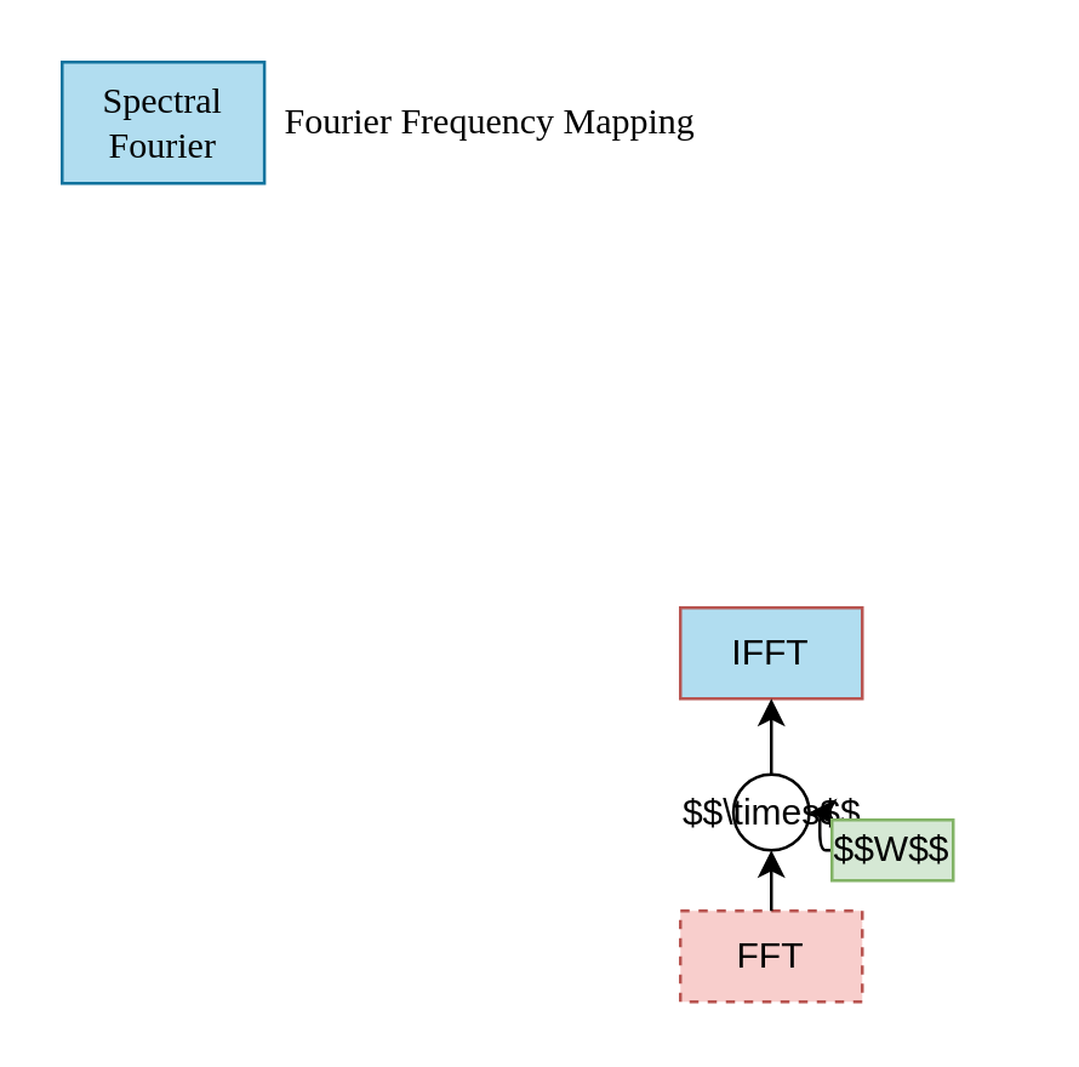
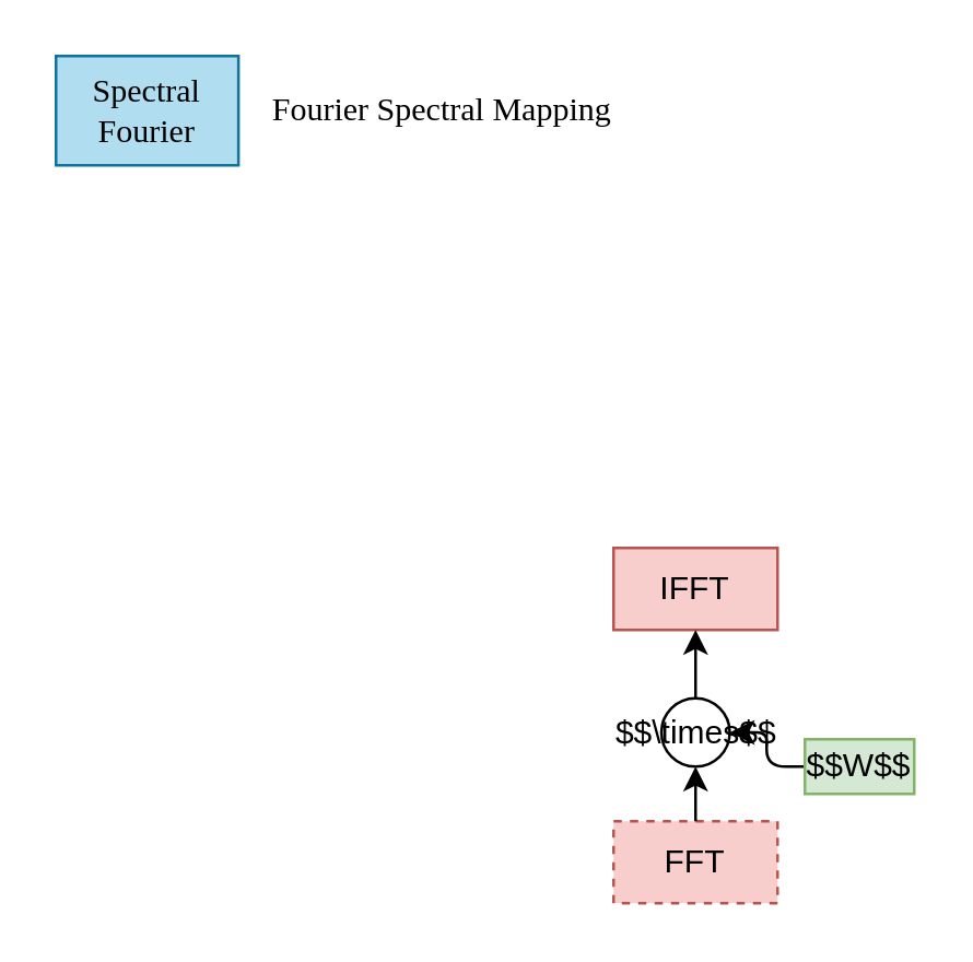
- <mxCell id="12" value="Fourier Frequency Mapping" style="text;html=1;align=center;verticalAlign=middle;resizable=0;points=[];autosize=1;strokeColor=none;fillColor=none;fontFamily=Times New Roman;fontColor=#000000;" parent="10" vertex="1"><mxGeometry x="61" y="5" width="160" height="30" as="geometry" /></mxCell>
+ <mxCell id="12" value="Fourier Spectral Mapping" style="text;html=1;align=center;verticalAlign=middle;resizable=0;points=[];autosize=1;strokeColor=none;fillColor=none;fontFamily=Times New Roman;fontColor=#000000;" parent="10" vertex="1"><mxGeometry x="61" y="5" width="160" height="30" as="geometry" /></mxCell>
- <mxCell id="3" value="IFFT" style="whiteSpace=wrap;html=1;fillColor=#b1ddf0;strokeColor=#b85450;" parent="2" vertex="1"><mxGeometry width="60" height="30" as="geometry" /></mxCell>
+ <mxCell id="3" value="IFFT" style="whiteSpace=wrap;html=1;fillColor=#f8cecc;strokeColor=#b85450;" parent="2" vertex="1"><mxGeometry width="60" height="30" as="geometry" /></mxCell>
- <mxCell id="9" value="$$W$$" style="whiteSpace=wrap;html=1;fillColor=#d5e8d4;strokeColor=#82b366;" parent="2" vertex="1"><mxGeometry x="50" y="70" width="40" height="20" as="geometry" /></mxCell>
+ <mxCell id="9" value="$$W$$" style="whiteSpace=wrap;html=1;fillColor=#d5e8d4;strokeColor=#82b366;" parent="2" vertex="1"><mxGeometry x="70" y="70" width="40" height="20" as="geometry" /></mxCell>
